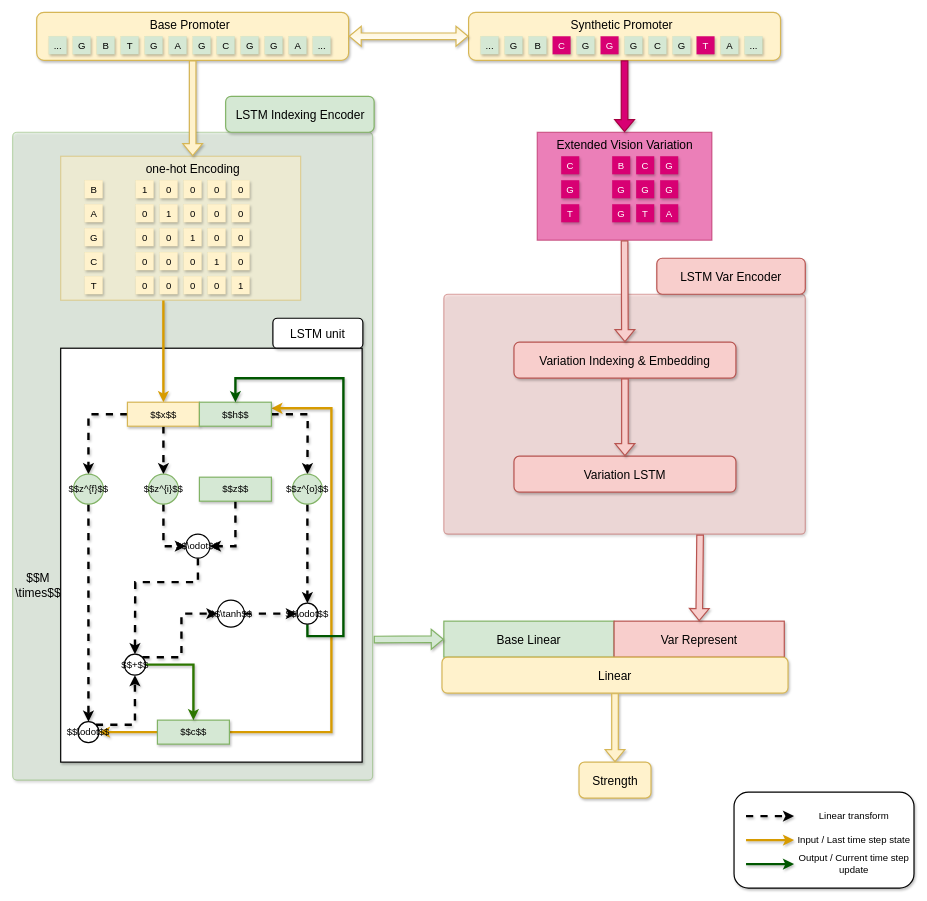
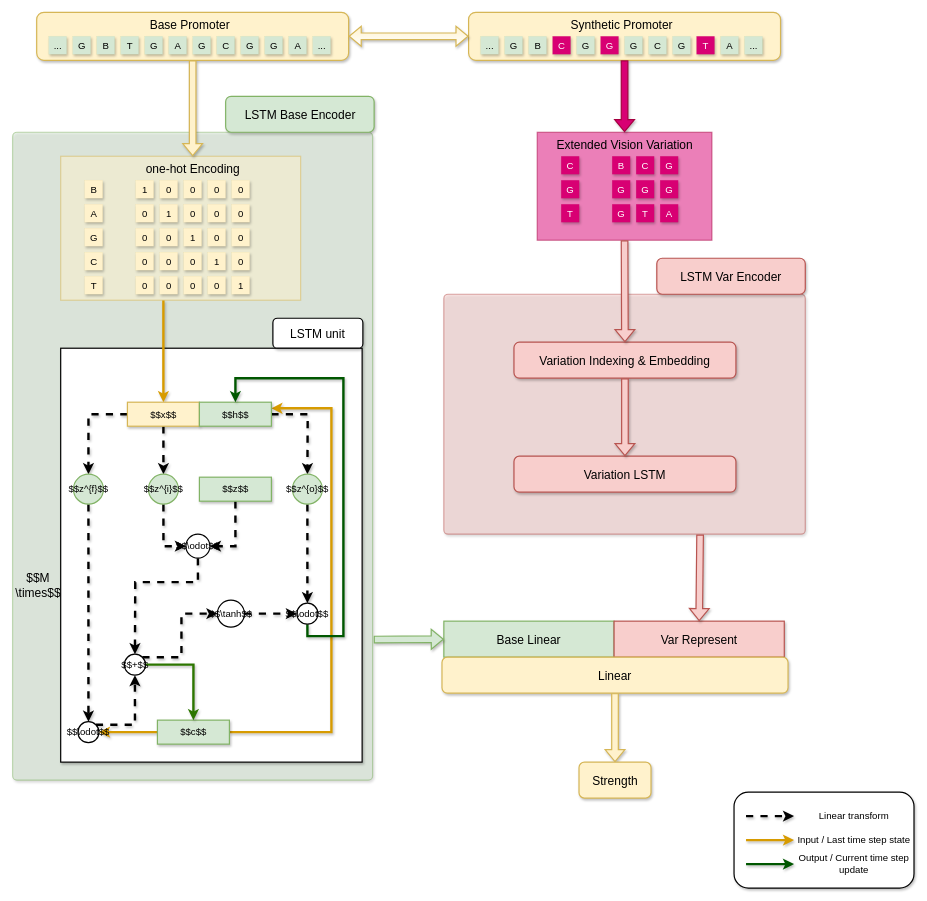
- <mxCell id="104" value="&lt;font style=&quot;font-size: 20px;&quot;&gt;LSTM Indexing Encoder&lt;/font&gt;" style="rounded=1;whiteSpace=wrap;html=1;shadow=1;glass=0;sketch=0;fontFamily=Helvetica;fontSize=16;strokeColor=#82b366;strokeWidth=2;fillColor=#d5e8d4;" parent="1" vertex="1"><mxGeometry x="375.5" y="160" width="247.5" height="60" as="geometry" /></mxCell>
+ <mxCell id="104" value="&lt;font style=&quot;font-size: 20px;&quot;&gt;LSTM Base Encoder&lt;/font&gt;" style="rounded=1;whiteSpace=wrap;html=1;shadow=1;glass=0;sketch=0;fontFamily=Helvetica;fontSize=16;strokeColor=#82b366;strokeWidth=2;fillColor=#d5e8d4;" parent="1" vertex="1"><mxGeometry x="375.5" y="160" width="247.5" height="60" as="geometry" /></mxCell>
